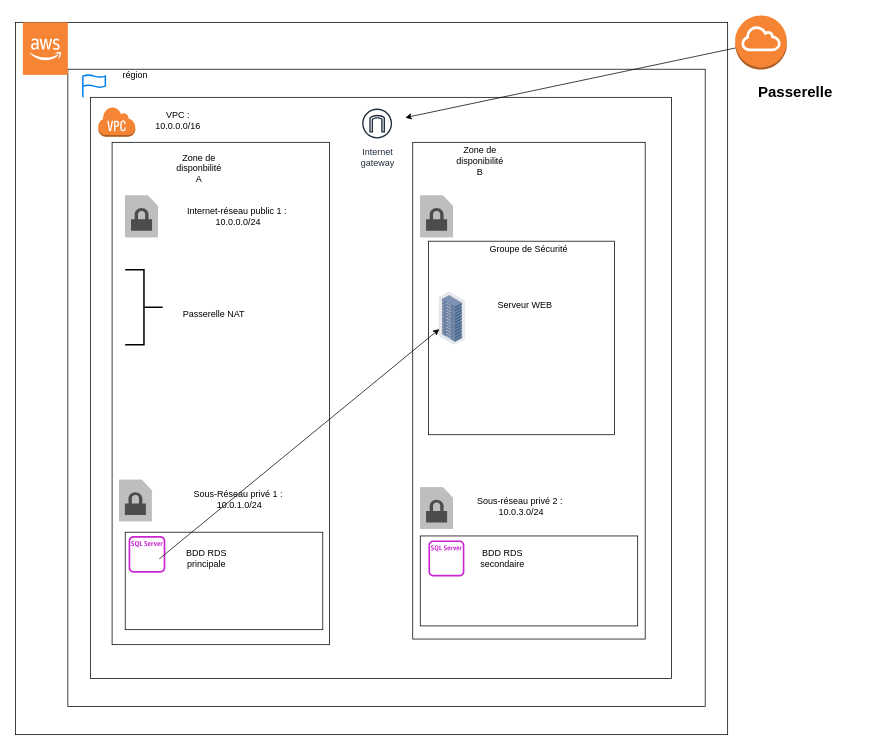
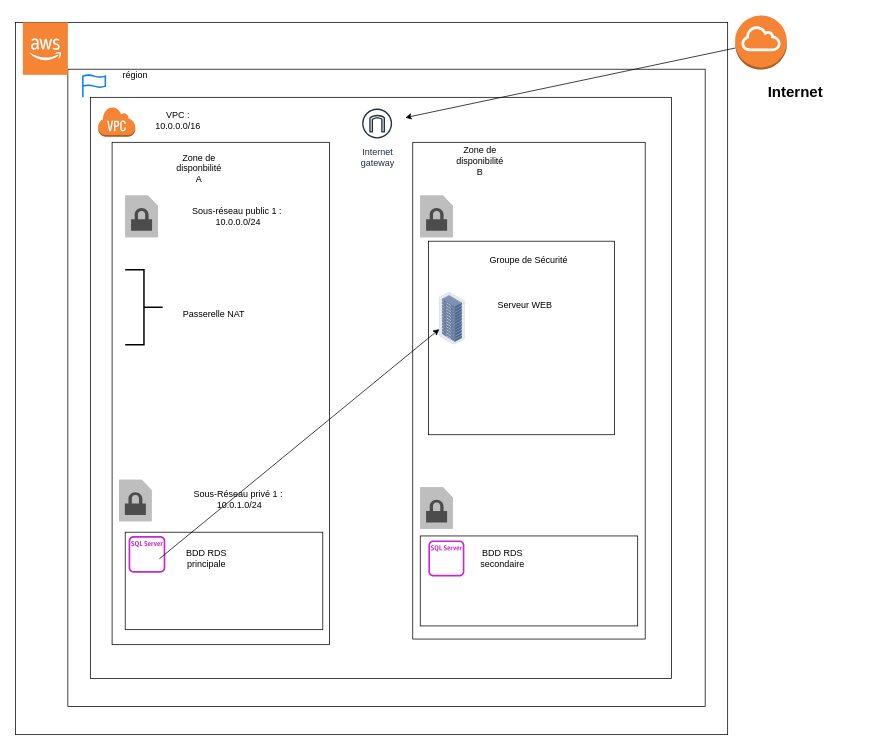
- <mxCell id="36" value="Passerelle&lt;div style=&quot;font-size: 20px;&quot;&gt;&lt;br style=&quot;font-size: 20px;&quot;&gt;&lt;/div&gt;" style="text;strokeColor=none;align=center;fillColor=none;html=1;verticalAlign=middle;whiteSpace=wrap;rounded=0;fontStyle=1;fontSize=20;" vertex="1" parent="1"><mxGeometry x="980" y="99" width="161" height="67" as="geometry" /></mxCell>
+ <mxCell id="36" value="Internet&lt;div style=&quot;font-size: 20px;&quot;&gt;&lt;br style=&quot;font-size: 20px;&quot;&gt;&lt;/div&gt;" style="text;strokeColor=none;align=center;fillColor=none;html=1;verticalAlign=middle;whiteSpace=wrap;rounded=0;fontStyle=1;fontSize=20;" vertex="1" parent="1"><mxGeometry x="980" y="99" width="161" height="67" as="geometry" /></mxCell>
- <mxCell id="24" value="Internet-réseau public 1 :&amp;nbsp;&lt;div&gt;10.0.0.0/24&lt;/div&gt;" style="text;strokeColor=none;align=center;fillColor=none;html=1;verticalAlign=middle;whiteSpace=wrap;rounded=0;" vertex="1" parent="1"><mxGeometry x="240" y="254.63" width="155" height="66.25" as="geometry" /></mxCell>
+ <mxCell id="24" value="Sous-réseau public 1 :&amp;nbsp;&lt;div&gt;10.0.0.0/24&lt;/div&gt;" style="text;strokeColor=none;align=center;fillColor=none;html=1;verticalAlign=middle;whiteSpace=wrap;rounded=0;" vertex="1" parent="1"><mxGeometry x="240" y="254.63" width="155" height="66.25" as="geometry" /></mxCell>
- <mxCell id="25" value="Groupe de Sécurité&lt;div&gt;&lt;br&gt;&lt;/div&gt;" style="text;strokeColor=none;align=center;fillColor=none;html=1;verticalAlign=middle;whiteSpace=wrap;rounded=0;" vertex="1" parent="1"><mxGeometry x="650" y="324" width="110" height="30" as="geometry" /></mxCell>
+ <mxCell id="25" value="Groupe de Sécurité&lt;div&gt;&lt;br&gt;&lt;/div&gt;" style="text;strokeColor=none;align=center;fillColor=none;html=1;verticalAlign=middle;whiteSpace=wrap;rounded=0;" vertex="1" parent="1"><mxGeometry x="650" y="339" width="110" height="30" as="geometry" /></mxCell>
- <mxCell id="30" value="Sous-réseau privé 2 :&amp;nbsp;&lt;div&gt;10.0.3.0/24&lt;/div&gt;" style="text;strokeColor=none;align=center;fillColor=none;html=1;verticalAlign=middle;whiteSpace=wrap;rounded=0;" vertex="1" parent="1"><mxGeometry x="634.99" y="654.5" width="120" height="40" as="geometry" /></mxCell>
